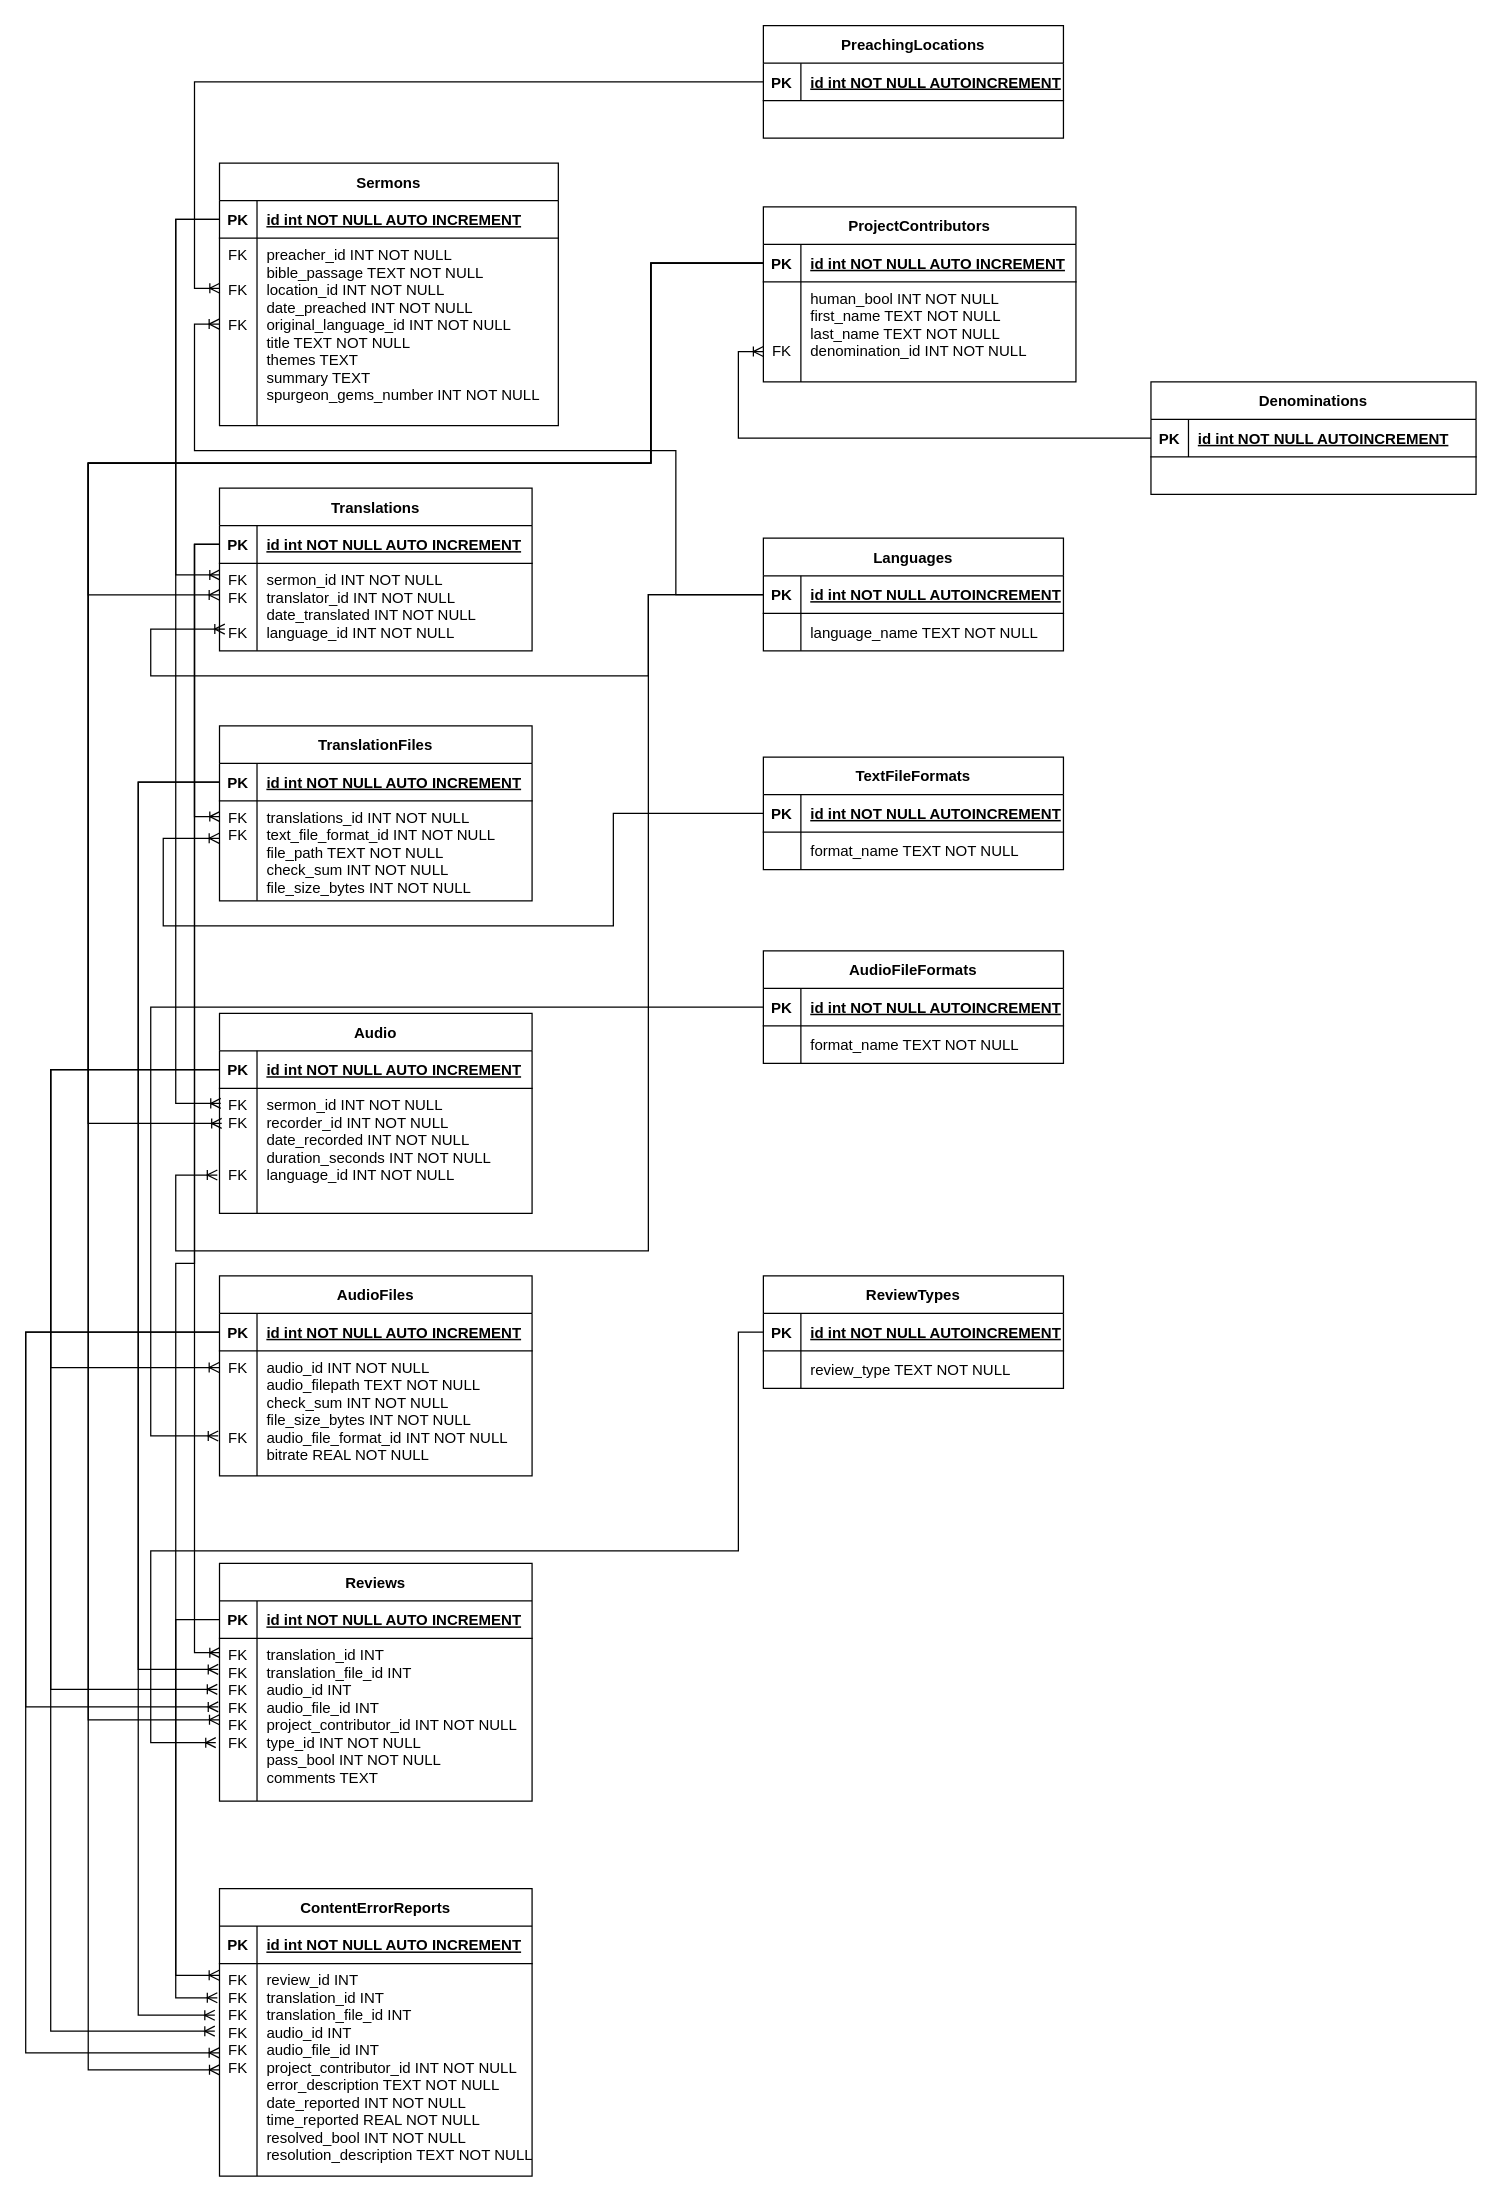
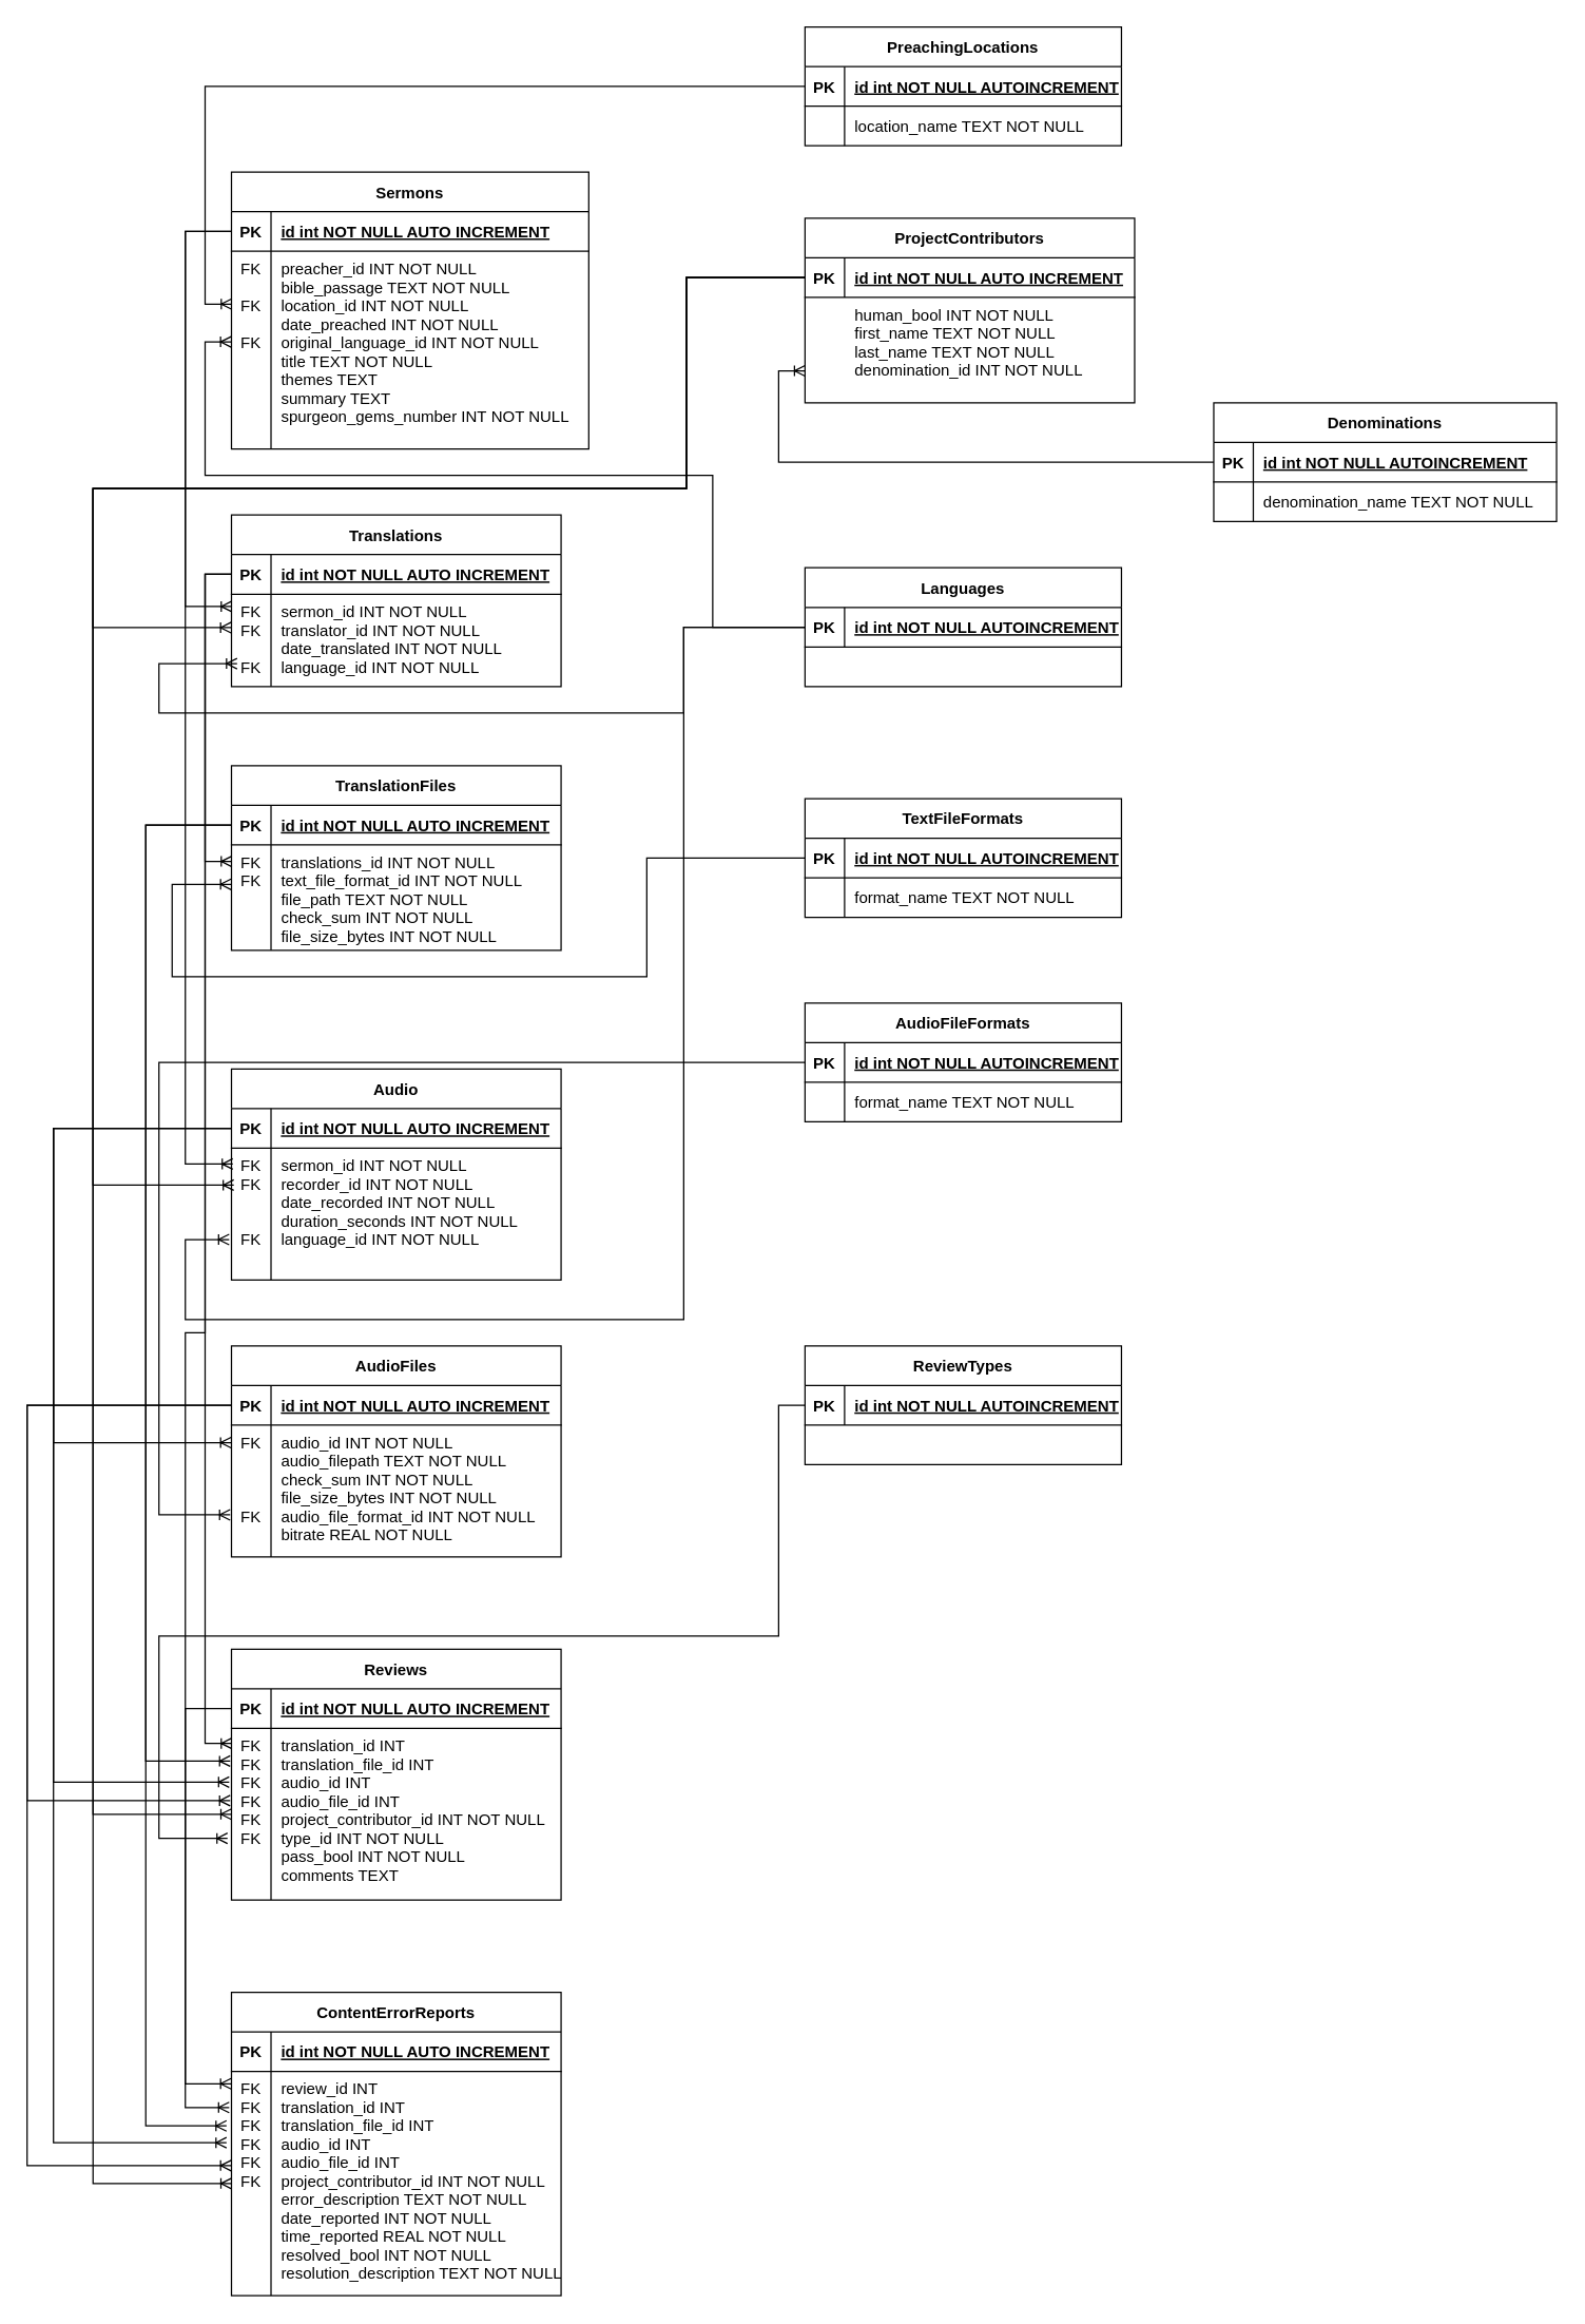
+ <mxCell id="71" value="location_name TEXT NOT NULL" style="shape=partialRectangle;overflow=hidden;connectable=0;fillColor=none;top=0;left=0;bottom=0;right=0;align=left;spacingLeft=6;" parent="69" vertex="1"><mxGeometry x="30" width="210" height="30" as="geometry"><mxRectangle width="210" height="30" as="alternateBounds" /></mxGeometry></mxCell>
- <mxCell id="42" value="&#10;&#10;&#10;FK" style="shape=partialRectangle;overflow=hidden;connectable=0;fillColor=none;top=0;left=0;bottom=0;right=0;verticalAlign=top;" parent="41" vertex="1"><mxGeometry width="30" height="80" as="geometry"><mxRectangle width="30" height="80" as="alternateBounds" /></mxGeometry></mxCell>
+ <mxCell id="64" value="denomination_name TEXT NOT NULL" style="shape=partialRectangle;overflow=hidden;connectable=0;fillColor=none;top=0;left=0;bottom=0;right=0;align=left;spacingLeft=6;" parent="62" vertex="1"><mxGeometry x="30" width="230" height="30" as="geometry"><mxRectangle width="230" height="30" as="alternateBounds" /></mxGeometry></mxCell>
- <mxCell id="78" value="language_name TEXT NOT NULL" style="shape=partialRectangle;overflow=hidden;connectable=0;fillColor=none;top=0;left=0;bottom=0;right=0;align=left;spacingLeft=6;" parent="76" vertex="1"><mxGeometry x="30" width="210" height="30" as="geometry"><mxRectangle width="210" height="30" as="alternateBounds" /></mxGeometry></mxCell>
- <mxCell id="99" value="review_type TEXT NOT NULL" style="shape=partialRectangle;overflow=hidden;connectable=0;fillColor=none;top=0;left=0;bottom=0;right=0;align=left;spacingLeft=6;" parent="97" vertex="1"><mxGeometry x="30" width="210" height="30" as="geometry"><mxRectangle width="210" height="30" as="alternateBounds" /></mxGeometry></mxCell>
